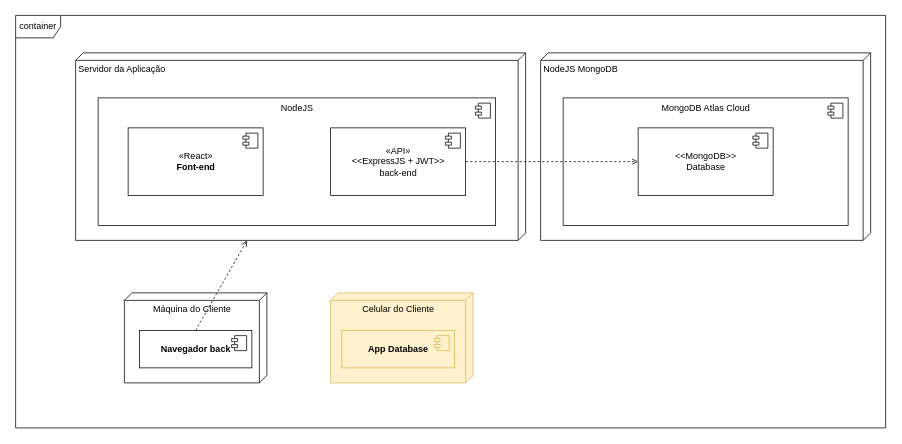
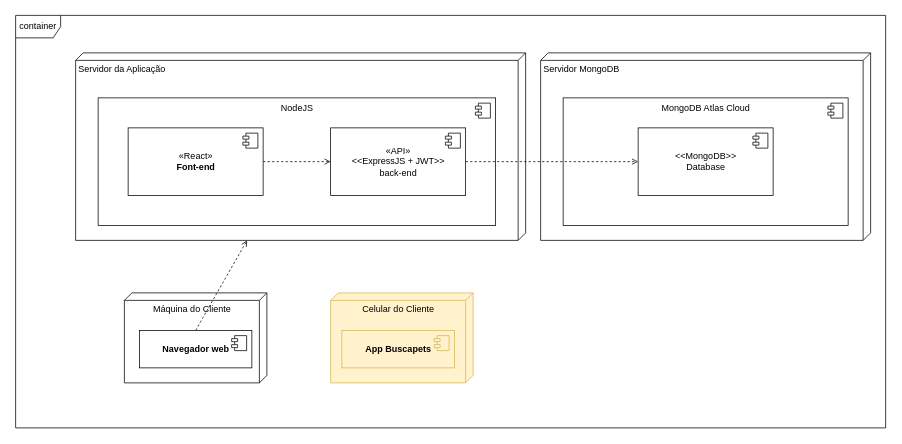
- <mxCell id="18" value="NodeJS MongoDB" style="verticalAlign=top;align=left;spacingTop=8;spacingLeft=2;spacingRight=12;shape=cube;size=10;direction=south;fontStyle=0;html=1;" vertex="1" parent="1"><mxGeometry x="720" y="70" width="440" height="250" as="geometry" /></mxCell>
+ <mxCell id="18" value="Servidor MongoDB" style="verticalAlign=top;align=left;spacingTop=8;spacingLeft=2;spacingRight=12;shape=cube;size=10;direction=south;fontStyle=0;html=1;" vertex="1" parent="1"><mxGeometry x="720" y="70" width="440" height="250" as="geometry" /></mxCell>
+ <mxCell id="6" style="edgeStyle=orthogonalEdgeStyle;rounded=0;orthogonalLoop=1;jettySize=auto;html=1;exitX=1;exitY=0.5;exitDx=0;exitDy=0;dashed=1;endArrow=open;endFill=0;" edge="1" parent="1" source="7" target="9"><mxGeometry relative="1" as="geometry" /></mxCell>
- <mxCell id="13" value="&lt;b&gt;Navegador back&lt;/b&gt;" style="html=1;dropTarget=0;" vertex="1" parent="1"><mxGeometry x="185" y="440" width="150" height="50" as="geometry" /></mxCell>
+ <mxCell id="13" value="&lt;b&gt;Navegador web&lt;/b&gt;" style="html=1;dropTarget=0;" vertex="1" parent="1"><mxGeometry x="185" y="440" width="150" height="50" as="geometry" /></mxCell>
- <mxCell id="16" value="&lt;b&gt;App Database&lt;/b&gt;" style="html=1;dropTarget=0;fillColor=#fff2cc;strokeColor=#d6b656;" vertex="1" parent="1"><mxGeometry x="455" y="440" width="150" height="50" as="geometry" /></mxCell>
+ <mxCell id="16" value="&lt;b&gt;App Buscapets&lt;/b&gt;" style="html=1;dropTarget=0;fillColor=#fff2cc;strokeColor=#d6b656;" vertex="1" parent="1"><mxGeometry x="455" y="440" width="150" height="50" as="geometry" /></mxCell>
